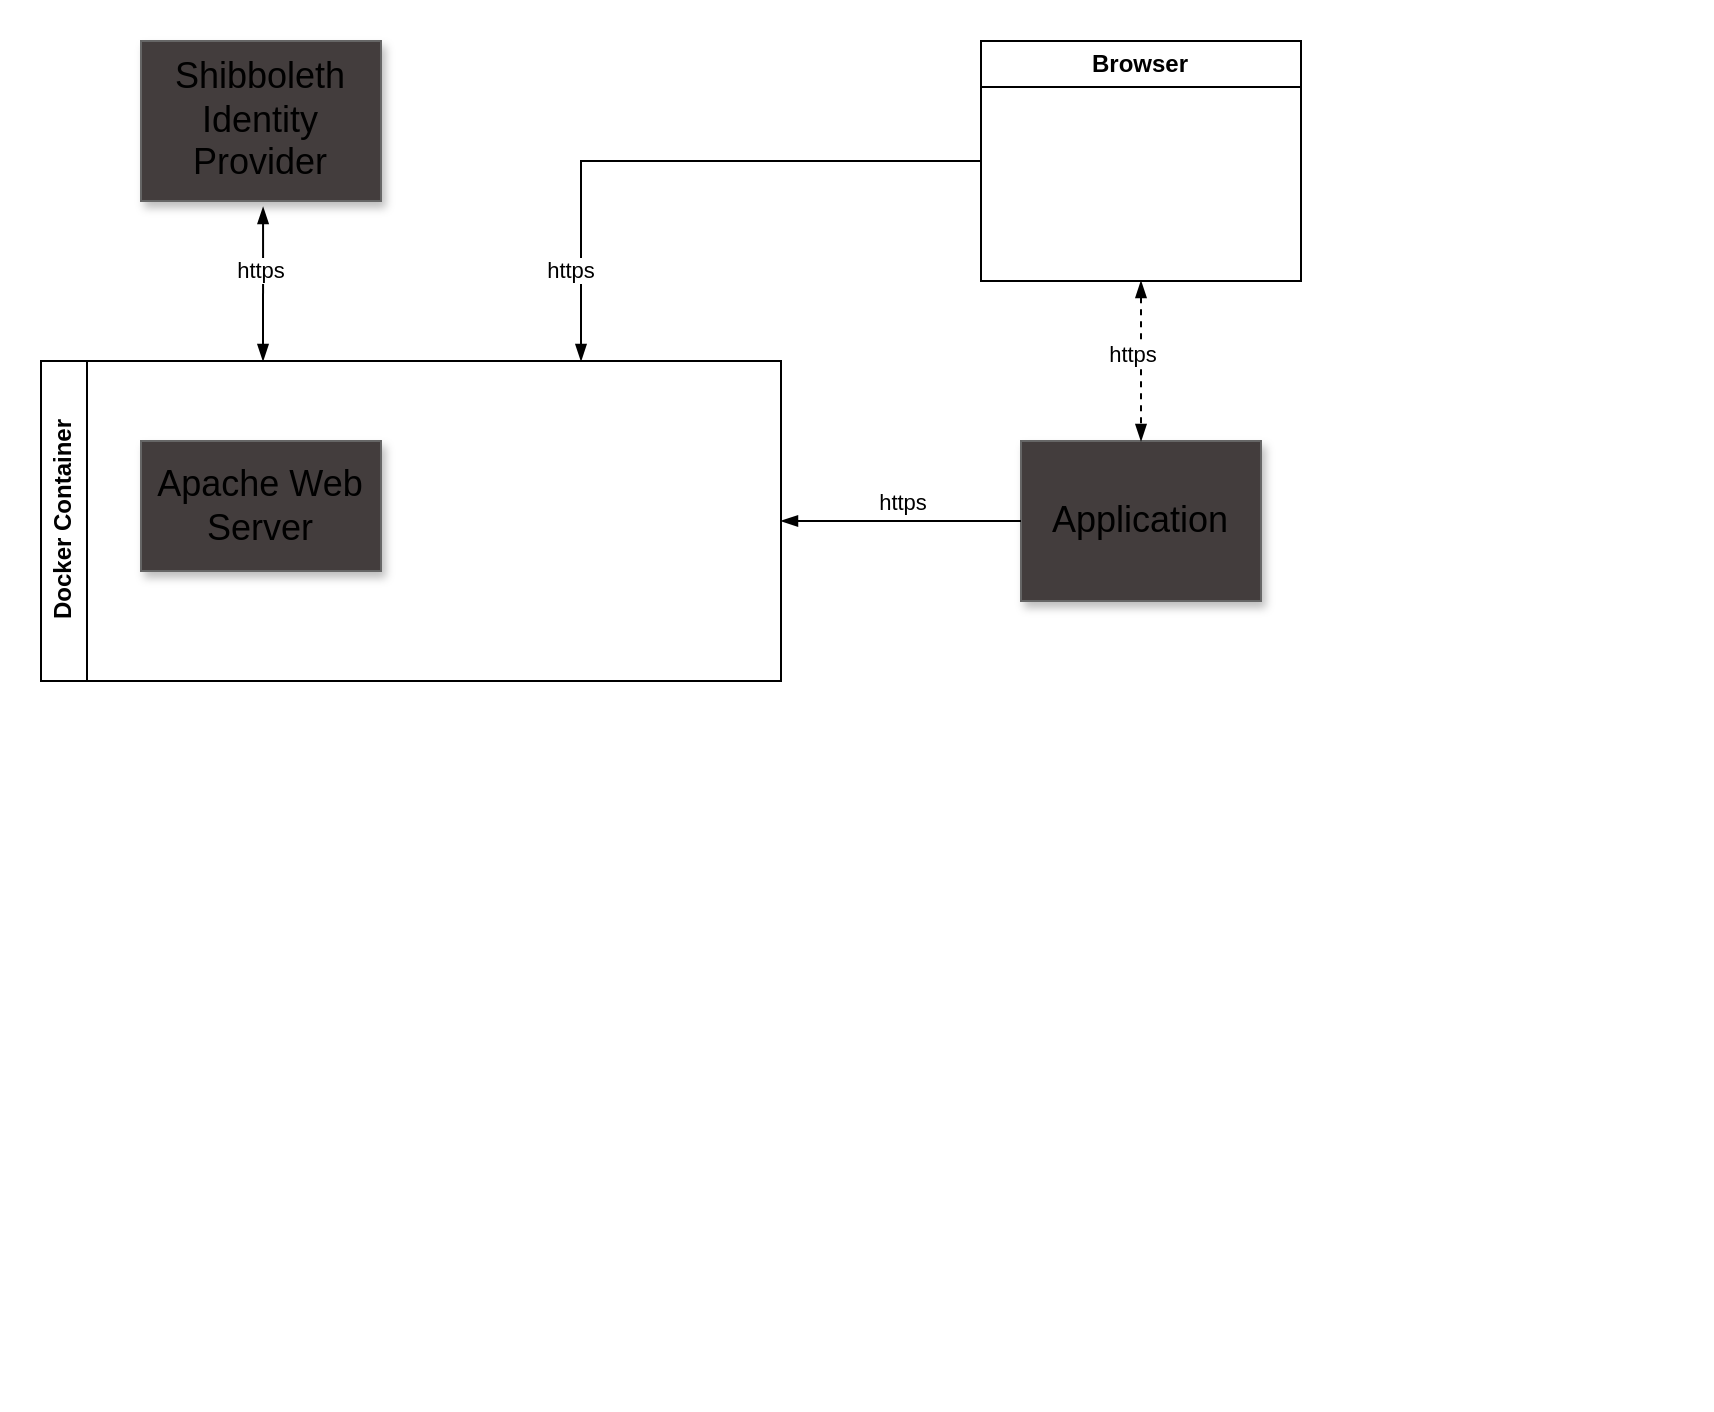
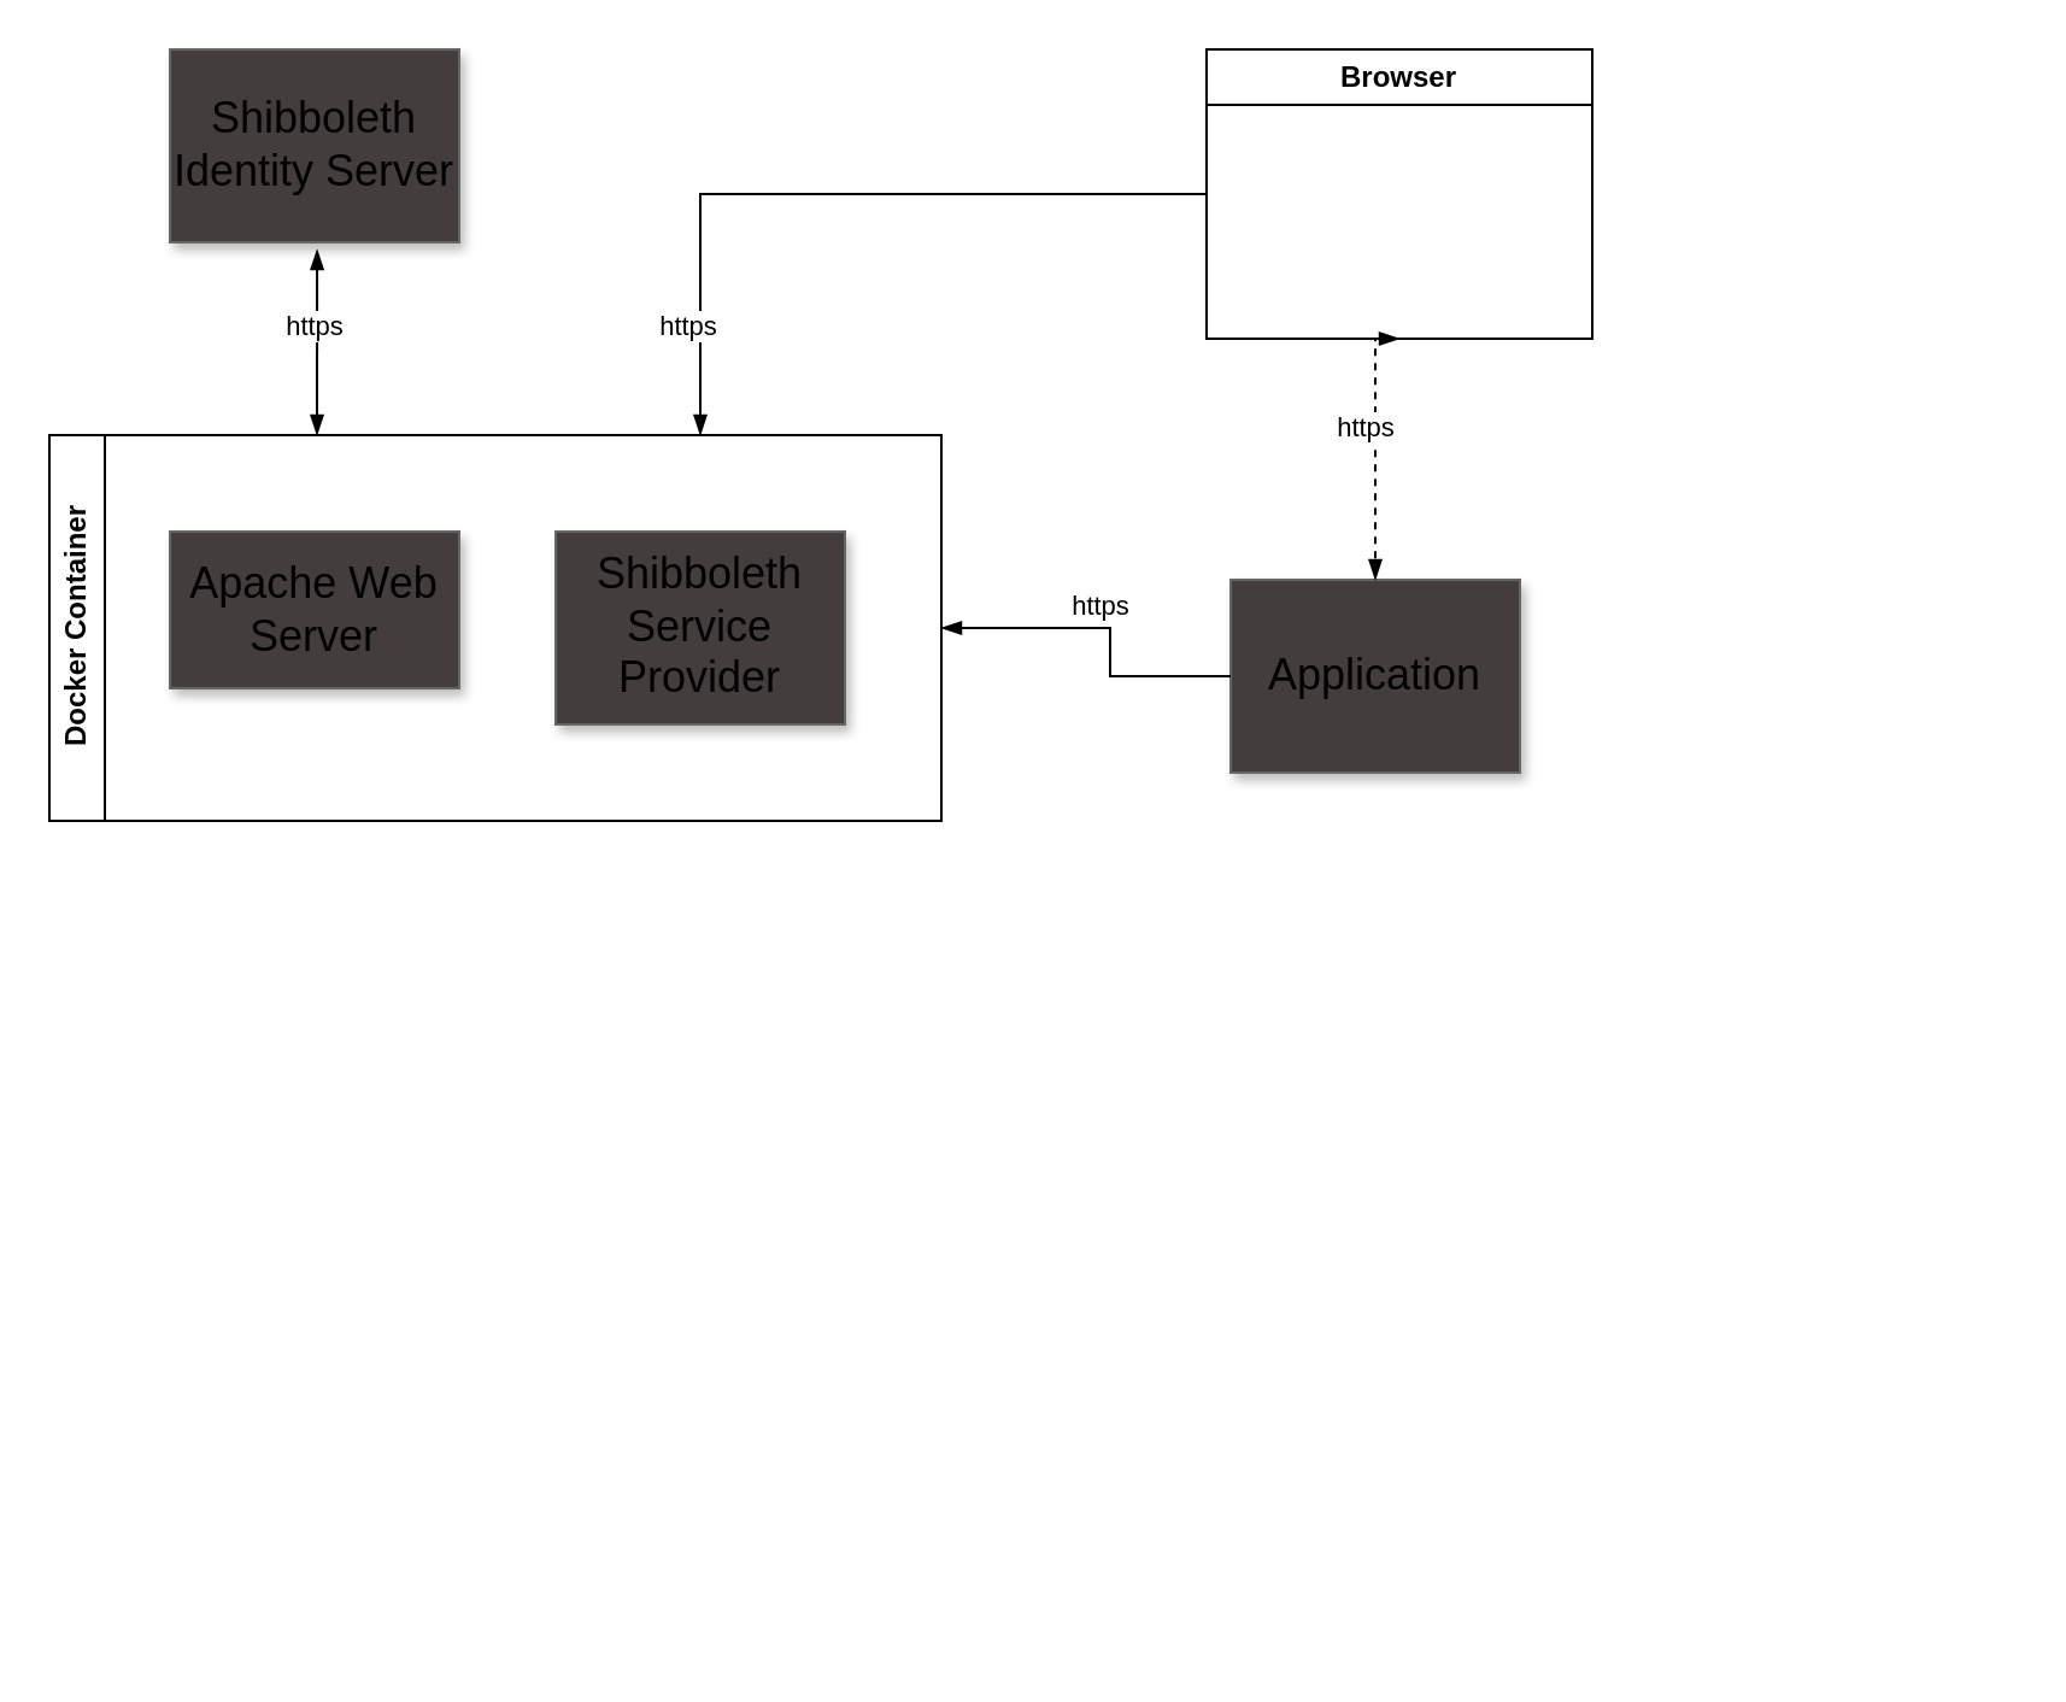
- <mxCell id="2" value="Shibboleth Identity Provider" style="whiteSpace=wrap;html=1;shadow=1;fontSize=18;fillColor=#433D3D;strokeColor=#666666;" parent="1" vertex="1"><mxGeometry x="70" y="20" width="120" height="80" as="geometry" /></mxCell>
+ <mxCell id="2" value="Shibboleth Identity Server" style="whiteSpace=wrap;html=1;shadow=1;fontSize=18;fillColor=#433D3D;strokeColor=#666666;" parent="1" vertex="1"><mxGeometry x="70" y="20" width="120" height="80" as="geometry" /></mxCell>
- <mxCell id="7" value="Browser" style="swimlane;whiteSpace=wrap;html=1;" parent="1" vertex="1"><mxGeometry x="490" y="20" width="160" height="120" as="geometry" /></mxCell>
+ <mxCell id="7" value="Browser" style="swimlane;whiteSpace=wrap;html=1;" parent="1" vertex="1"><mxGeometry x="500" y="20" width="160" height="120" as="geometry" /></mxCell>
+ <mxCell id="3" value="Shibboleth Service Provider" style="whiteSpace=wrap;html=1;shadow=1;fontSize=18;fillColor=#433D3D;strokeColor=#666666;" parent="1" vertex="1"><mxGeometry x="230" y="220" width="120" height="80" as="geometry" /></mxCell>
- <mxCell id="6" value="Application" style="whiteSpace=wrap;html=1;shadow=1;fontSize=18;fillColor=#433D3D;strokeColor=#666666;" parent="1" vertex="1"><mxGeometry x="510" y="220" width="120" height="80" as="geometry" /></mxCell>
+ <mxCell id="6" value="Application" style="whiteSpace=wrap;html=1;shadow=1;fontSize=18;fillColor=#433D3D;strokeColor=#666666;" parent="1" vertex="1"><mxGeometry x="510" y="240" width="120" height="80" as="geometry" /></mxCell>
